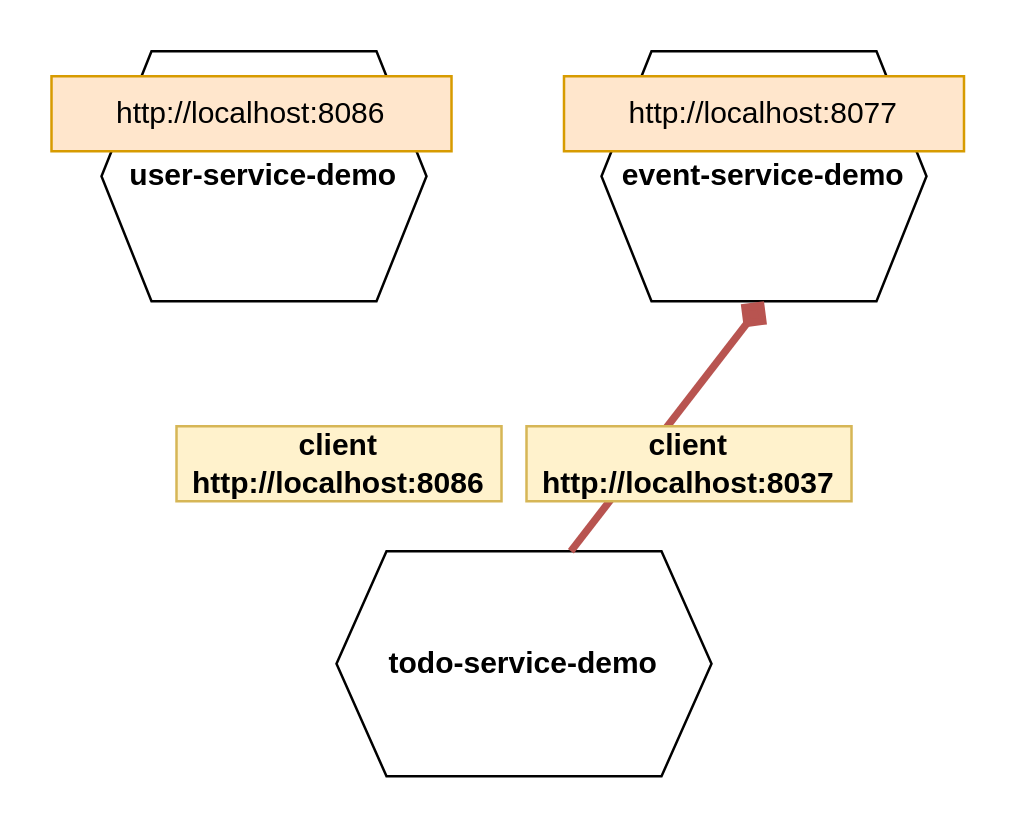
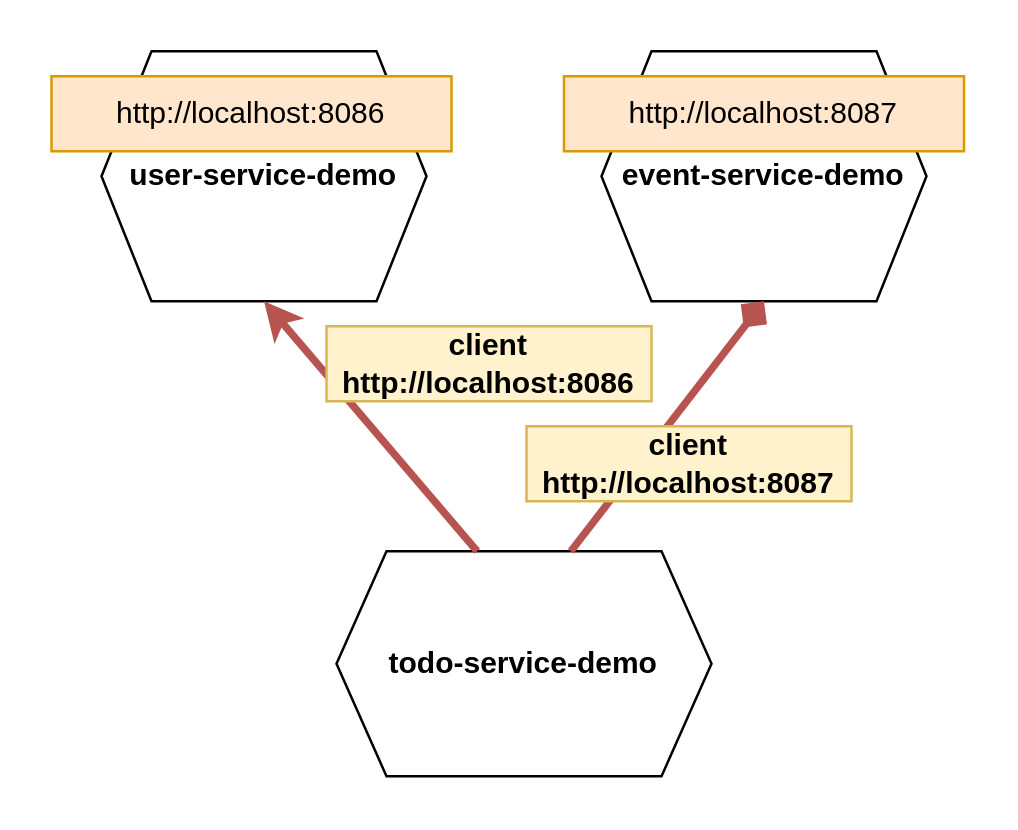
- <mxCell id="7" value="http://localhost:8077" style="text;html=1;strokeColor=#d79b00;fillColor=#ffe6cc;align=center;verticalAlign=middle;whiteSpace=wrap;rounded=0;" vertex="1" parent="1"><mxGeometry x="225" y="30" width="160" height="30" as="geometry" /></mxCell>
+ <mxCell id="7" value="http://localhost:8087" style="text;html=1;strokeColor=#d79b00;fillColor=#ffe6cc;align=center;verticalAlign=middle;whiteSpace=wrap;rounded=0;" vertex="1" parent="1"><mxGeometry x="225" y="30" width="160" height="30" as="geometry" /></mxCell>
- <mxCell id="8" value="client&lt;br&gt;http://localhost:8086" style="text;html=1;strokeColor=#d6b656;fillColor=#fff2cc;align=center;verticalAlign=middle;whiteSpace=wrap;rounded=0;fontStyle=1" vertex="1" parent="1"><mxGeometry x="70" y="170" width="130" height="30" as="geometry" /></mxCell>
+ <mxCell id="8" value="client&lt;br&gt;http://localhost:8086" style="text;html=1;strokeColor=#d6b656;fillColor=#fff2cc;align=center;verticalAlign=middle;whiteSpace=wrap;rounded=0;fontStyle=1" vertex="1" parent="1"><mxGeometry x="130" y="130" width="130" height="30" as="geometry" /></mxCell>
- <mxCell id="10" value="client&lt;br&gt;http://localhost:8037" style="text;html=1;strokeColor=#d6b656;fillColor=#fff2cc;align=center;verticalAlign=middle;whiteSpace=wrap;rounded=0;fontStyle=1" vertex="1" parent="1"><mxGeometry x="210" y="170" width="130" height="30" as="geometry" /></mxCell>
+ <mxCell id="10" value="client&lt;br&gt;http://localhost:8087" style="text;html=1;strokeColor=#d6b656;fillColor=#fff2cc;align=center;verticalAlign=middle;whiteSpace=wrap;rounded=0;fontStyle=1" vertex="1" parent="1"><mxGeometry x="210" y="170" width="130" height="30" as="geometry" /></mxCell>
+ <mxCell id="5" value="" style="endArrow=classic;html=1;rounded=0;entryX=0.5;entryY=1;entryDx=0;entryDy=0;exitX=0.375;exitY=0;exitDx=0;exitDy=0;strokeWidth=3;fillColor=#f8cecc;strokeColor=#b85450;" edge="1" parent="1" source="4" target="2"><mxGeometry width="50" height="50" relative="1" as="geometry"><mxPoint x="260" y="300" as="sourcePoint" /><mxPoint x="310" y="250" as="targetPoint" /></mxGeometry></mxCell>
